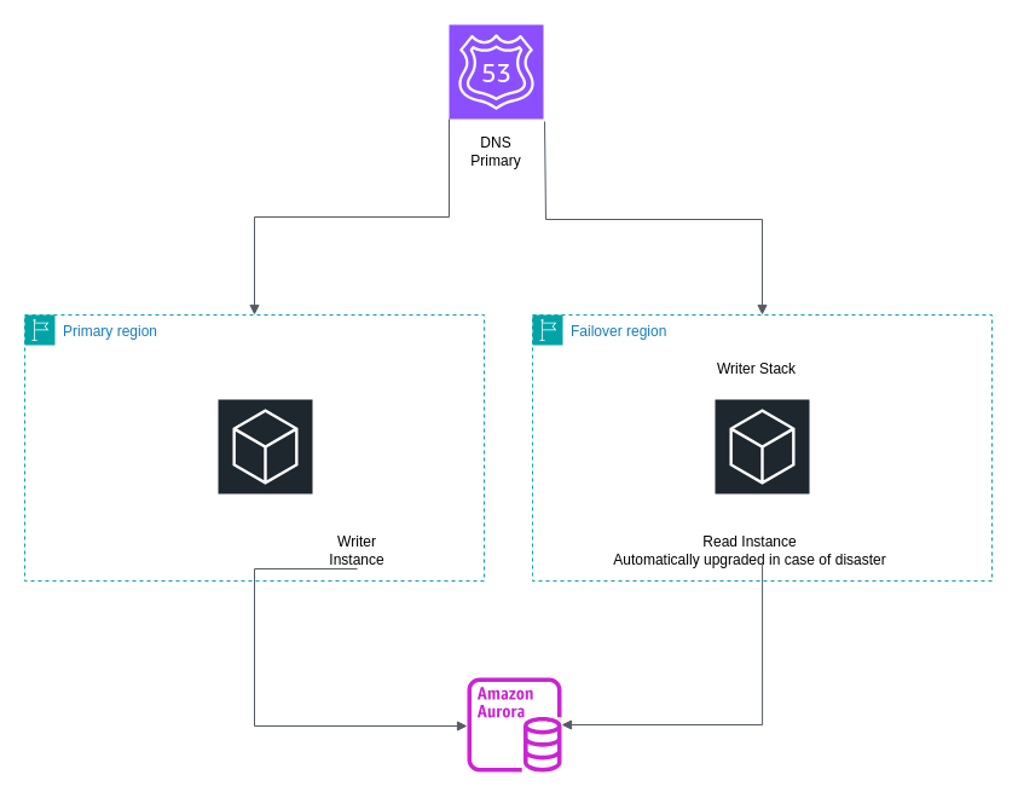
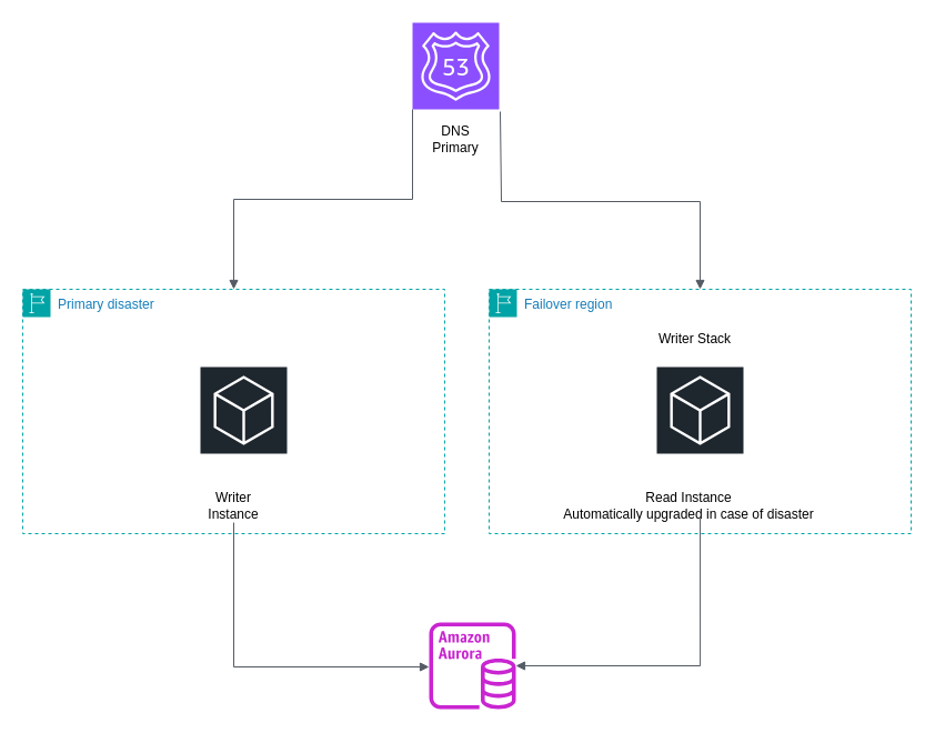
- <mxCell id="4" value="Primary region" style="points=[[0,0],[0.25,0],[0.5,0],[0.75,0],[1,0],[1,0.25],[1,0.5],[1,0.75],[1,1],[0.75,1],[0.5,1],[0.25,1],[0,1],[0,0.75],[0,0.5],[0,0.25]];outlineConnect=0;gradientColor=none;html=1;whiteSpace=wrap;fontSize=12;fontStyle=0;container=1;pointerEvents=0;collapsible=0;recursiveResize=0;shape=mxgraph.aws4.group;grIcon=mxgraph.aws4.group_region;strokeColor=#00A4A6;fillColor=none;verticalAlign=top;align=left;spacingLeft=30;fontColor=#147EBA;dashed=1;" vertex="1" parent="1"><mxGeometry x="20" y="260" width="380" height="220" as="geometry" /></mxCell>
+ <mxCell id="4" value="Primary disaster" style="points=[[0,0],[0.25,0],[0.5,0],[0.75,0],[1,0],[1,0.25],[1,0.5],[1,0.75],[1,1],[0.75,1],[0.5,1],[0.25,1],[0,1],[0,0.75],[0,0.5],[0,0.25]];outlineConnect=0;gradientColor=none;html=1;whiteSpace=wrap;fontSize=12;fontStyle=0;container=1;pointerEvents=0;collapsible=0;recursiveResize=0;shape=mxgraph.aws4.group;grIcon=mxgraph.aws4.group_region;strokeColor=#00A4A6;fillColor=none;verticalAlign=top;align=left;spacingLeft=30;fontColor=#147EBA;dashed=1;" vertex="1" parent="1"><mxGeometry x="20" y="260" width="380" height="220" as="geometry" /></mxCell>
- <mxCell id="6" value="Writer Instance" style="text;html=1;align=center;verticalAlign=middle;whiteSpace=wrap;rounded=0;" vertex="1" parent="4"><mxGeometry x="245" y="180" width="60" height="30" as="geometry" /></mxCell>
+ <mxCell id="6" value="Writer Instance" style="text;html=1;align=center;verticalAlign=middle;whiteSpace=wrap;rounded=0;" vertex="1" parent="4"><mxGeometry x="160" y="180" width="60" height="30" as="geometry" /></mxCell>
